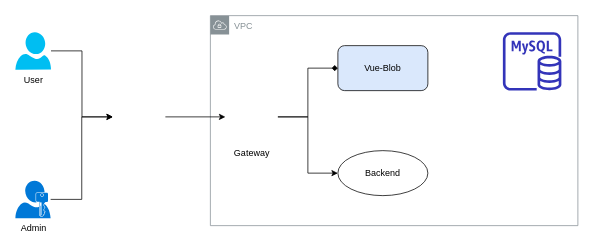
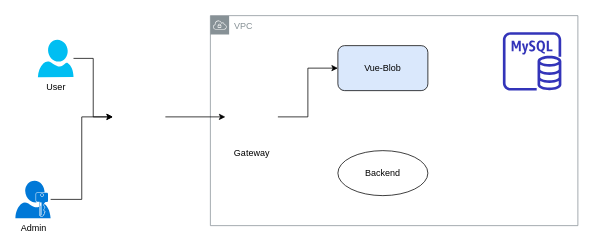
- <mxCell id="12" value="User" style="verticalLabelPosition=bottom;html=1;verticalAlign=top;align=center;strokeColor=none;fillColor=#00BEF2;shape=mxgraph.azure.user;" vertex="1" parent="1"><mxGeometry x="20" y="42" width="47.5" height="50" as="geometry" /></mxCell>
+ <mxCell id="12" value="User" style="verticalLabelPosition=bottom;html=1;verticalAlign=top;align=center;strokeColor=none;fillColor=#00BEF2;shape=mxgraph.azure.user;" vertex="1" parent="1"><mxGeometry x="50" y="52" width="47.5" height="50" as="geometry" /></mxCell>
- <mxCell id="5" style="edgeStyle=orthogonalEdgeStyle;rounded=0;orthogonalLoop=1;jettySize=auto;html=1;endArrow=diamond;" edge="1" parent="1" source="7" target="4"><mxGeometry relative="1" as="geometry" /></mxCell>
+ <mxCell id="5" style="edgeStyle=orthogonalEdgeStyle;rounded=0;orthogonalLoop=1;jettySize=auto;html=1;" edge="1" parent="1" source="7" target="4"><mxGeometry relative="1" as="geometry" /></mxCell>
- <mxCell id="6" style="edgeStyle=orthogonalEdgeStyle;rounded=0;orthogonalLoop=1;jettySize=auto;html=1;exitX=1;exitY=0.5;exitDx=0;exitDy=0;entryX=0;entryY=0.5;entryDx=0;entryDy=0;" edge="1" parent="1" source="7" target="3"><mxGeometry relative="1" as="geometry" /></mxCell>
